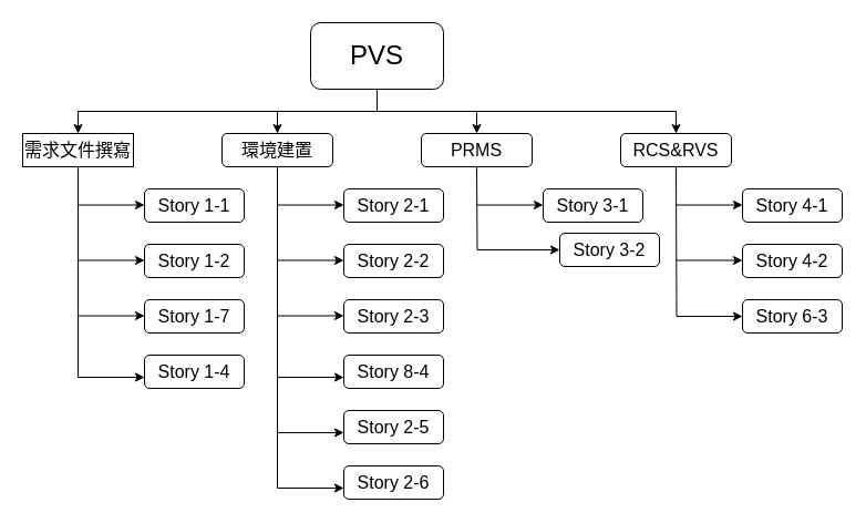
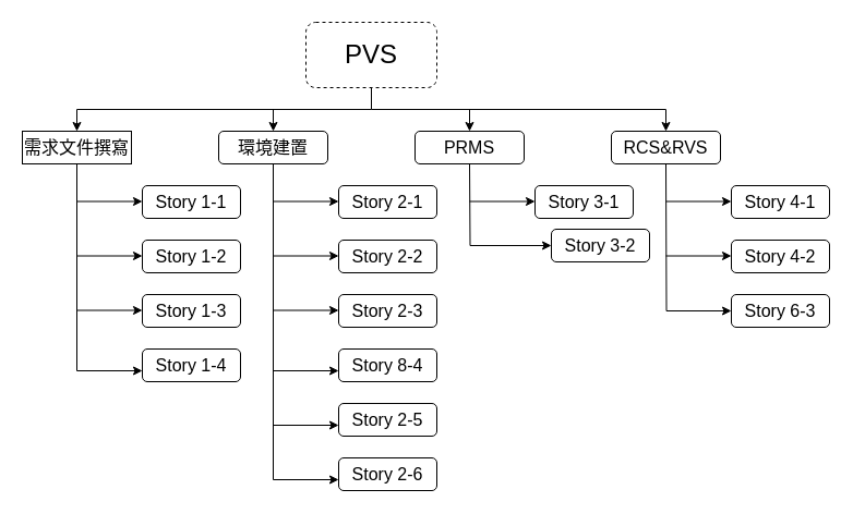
- <mxCell id="2" value="&lt;font style=&quot;font-size: 24px&quot;&gt;PVS&lt;/font&gt;" style="rounded=1;whiteSpace=wrap;html=1;" parent="1" vertex="1"><mxGeometry x="280" y="20" width="120" height="60" as="geometry" /></mxCell>
+ <mxCell id="2" value="&lt;font style=&quot;font-size: 24px&quot;&gt;PVS&lt;/font&gt;" style="rounded=1;whiteSpace=wrap;html=1;dashed=1;" parent="1" vertex="1"><mxGeometry x="280" y="20" width="120" height="60" as="geometry" /></mxCell>
- <mxCell id="10" value="&lt;span style=&quot;font-size: 16px&quot;&gt;Story 1-7&lt;/span&gt;" style="rounded=1;whiteSpace=wrap;html=1;" parent="1" vertex="1"><mxGeometry x="130" y="270" width="90" height="30" as="geometry" /></mxCell>
+ <mxCell id="10" value="&lt;span style=&quot;font-size: 16px&quot;&gt;Story 1-3&lt;/span&gt;" style="rounded=1;whiteSpace=wrap;html=1;" parent="1" vertex="1"><mxGeometry x="130" y="270" width="90" height="30" as="geometry" /></mxCell>
